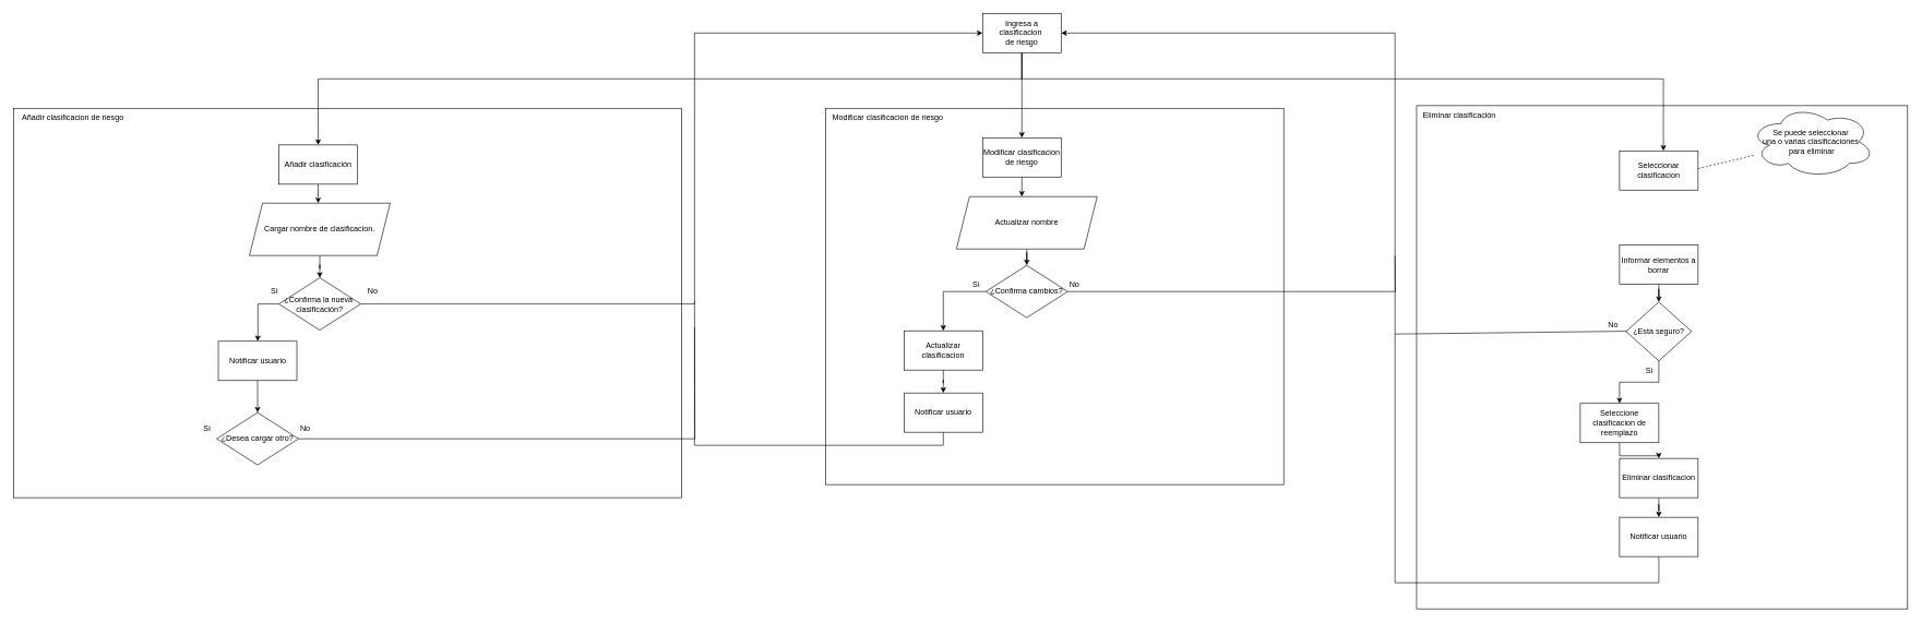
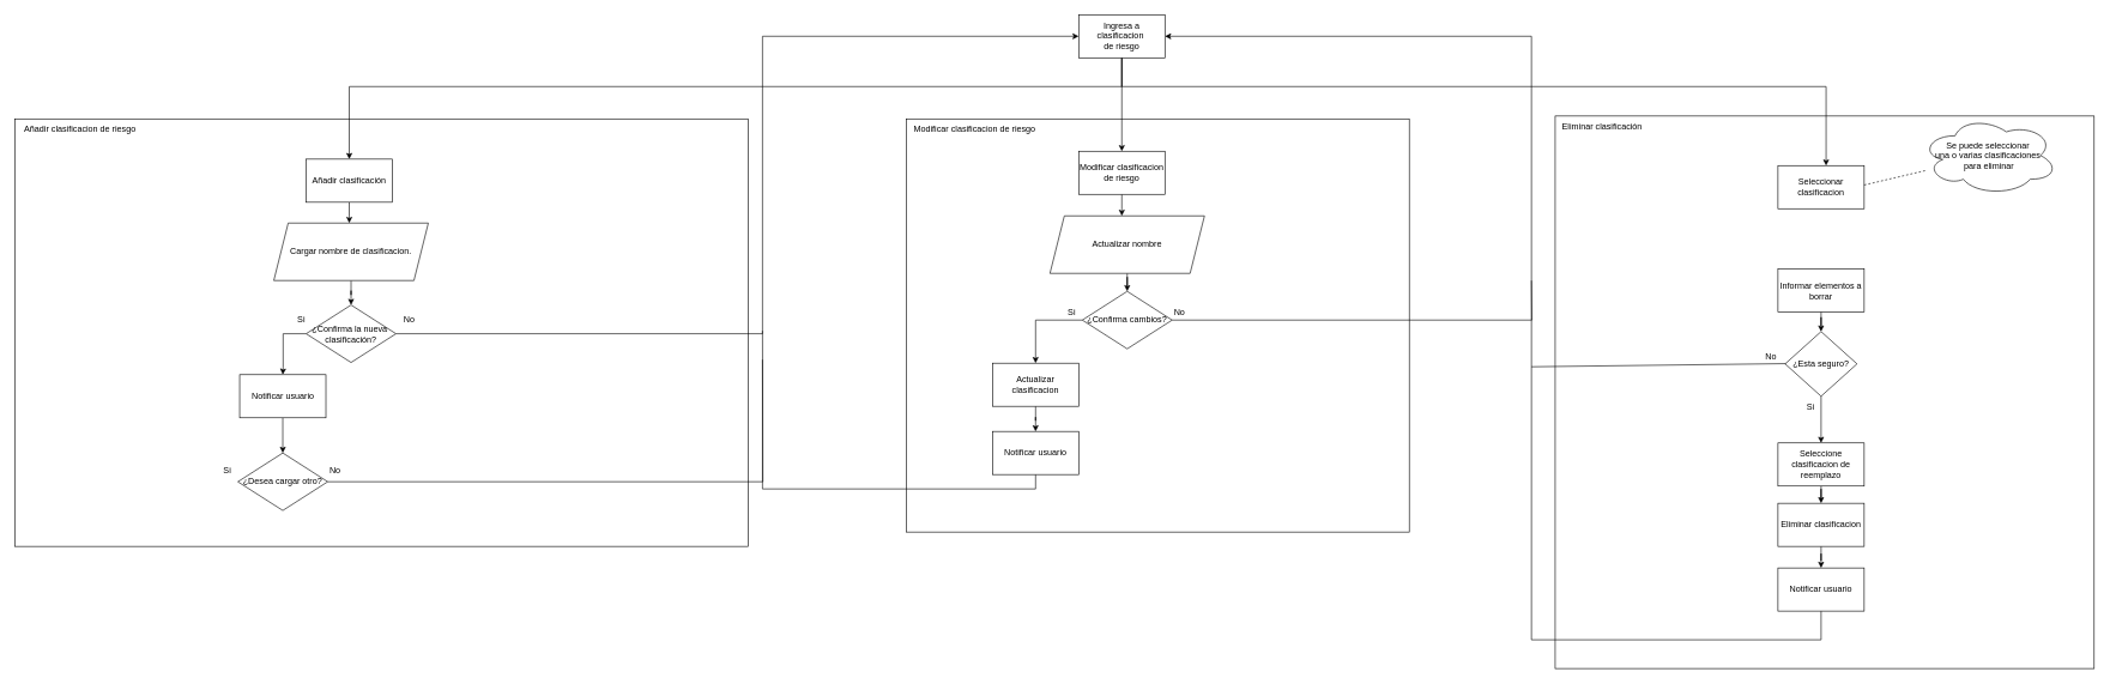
- <mxCell id="34" value="Seleccione clasificacion de reemplazo" style="whiteSpace=wrap;html=1;" parent="1" vertex="1"><mxGeometry x="2413" y="616" width="120" height="60" as="geometry" /></mxCell>
+ <mxCell id="34" value="Seleccione clasificacion de reemplazo" style="whiteSpace=wrap;html=1;" parent="1" vertex="1"><mxGeometry x="2473" y="616" width="120" height="60" as="geometry" /></mxCell>
